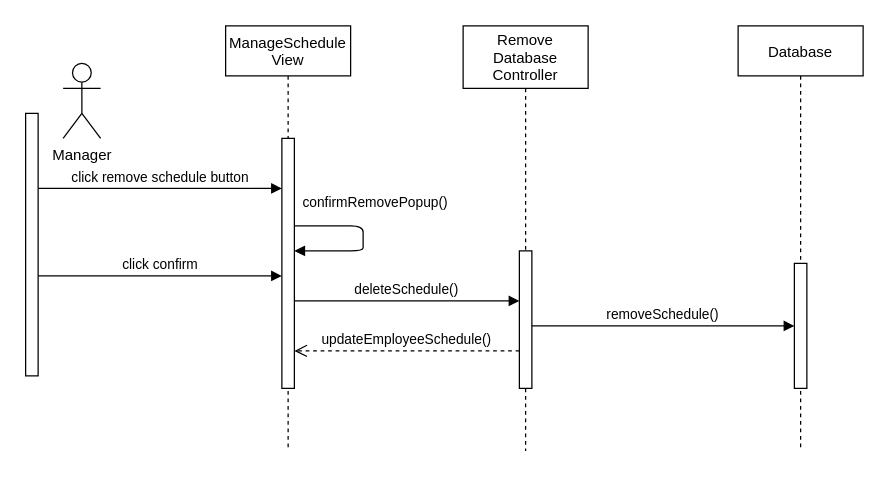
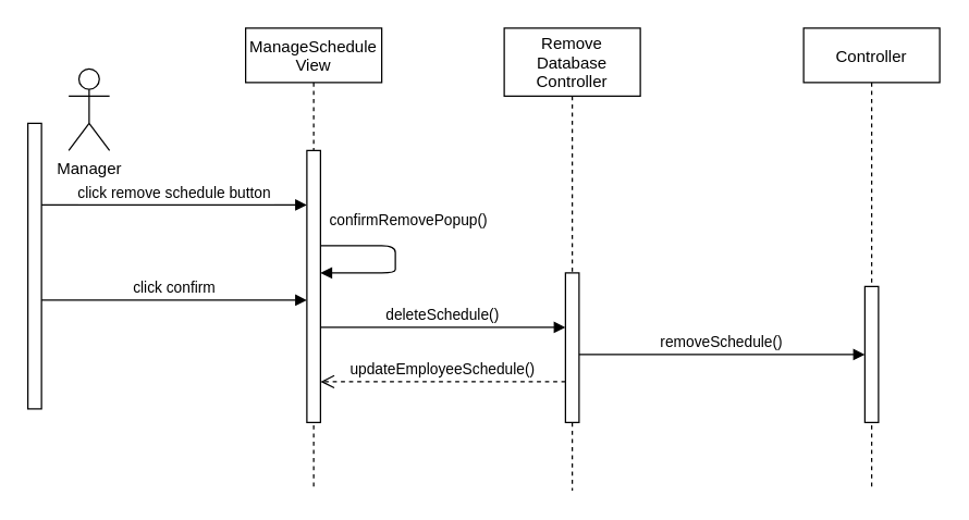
- <mxCell id="8" value="Database" style="shape=umlLifeline;perimeter=lifelinePerimeter;container=1;collapsible=0;recursiveResize=0;rounded=0;shadow=0;strokeWidth=1;" vertex="1" parent="1"><mxGeometry x="590" y="20" width="100" height="340" as="geometry" /></mxCell>
+ <mxCell id="8" value="Controller" style="shape=umlLifeline;perimeter=lifelinePerimeter;container=1;collapsible=0;recursiveResize=0;rounded=0;shadow=0;strokeWidth=1;" vertex="1" parent="1"><mxGeometry x="590" y="20" width="100" height="340" as="geometry" /></mxCell>
